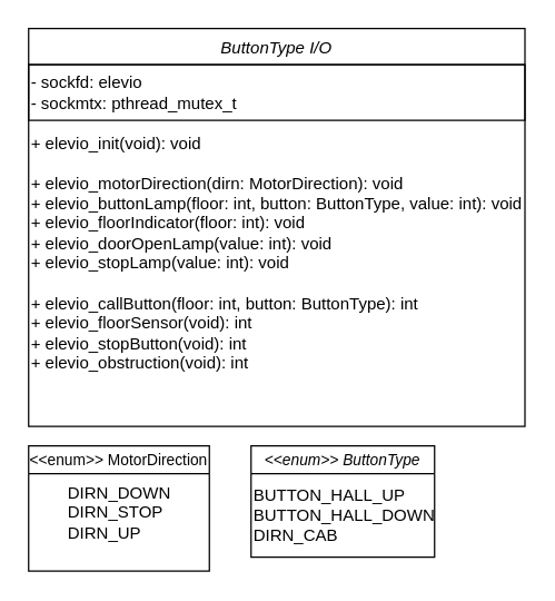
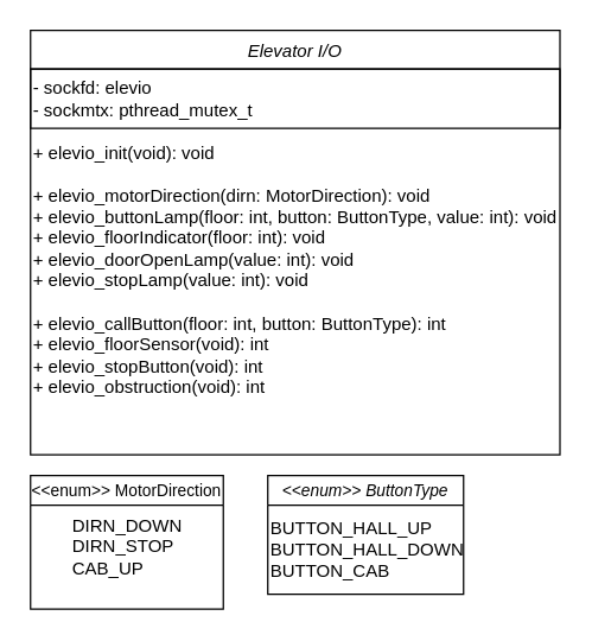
- <mxCell id="2" value="ButtonType I/O " style="swimlane;fontStyle=2;align=center;verticalAlign=top;childLayout=stackLayout;horizontal=1;startSize=26;horizontalStack=0;resizeParent=1;resizeLast=0;collapsible=1;marginBottom=0;rounded=0;shadow=0;strokeWidth=1;" parent="1" vertex="1"><mxGeometry x="20" y="20" width="357" height="286" as="geometry"><mxRectangle x="230" y="140" width="160" height="26" as="alternateBounds" /></mxGeometry></mxCell>
+ <mxCell id="2" value="Elevator I/O " style="swimlane;fontStyle=2;align=center;verticalAlign=top;childLayout=stackLayout;horizontal=1;startSize=26;horizontalStack=0;resizeParent=1;resizeLast=0;collapsible=1;marginBottom=0;rounded=0;shadow=0;strokeWidth=1;" parent="1" vertex="1"><mxGeometry x="20" y="20" width="357" height="286" as="geometry"><mxRectangle x="230" y="140" width="160" height="26" as="alternateBounds" /></mxGeometry></mxCell>
- <mxCell id="8" value="&lt;div align=&quot;left&quot;&gt;BUTTON_HALL_UP&lt;/div&gt;&lt;div align=&quot;left&quot;&gt;BUTTON_HALL_DOWN&lt;/div&gt;&lt;div align=&quot;left&quot;&gt;DIRN_CAB&lt;/div&gt;" style="text;html=1;align=left;verticalAlign=middle;resizable=0;points=[];autosize=1;strokeColor=none;fillColor=none;" vertex="1" parent="7"><mxGeometry y="20" width="132" height="60" as="geometry" /></mxCell>
+ <mxCell id="8" value="&lt;div align=&quot;left&quot;&gt;BUTTON_HALL_UP&lt;/div&gt;&lt;div align=&quot;left&quot;&gt;BUTTON_HALL_DOWN&lt;/div&gt;&lt;div align=&quot;left&quot;&gt;BUTTON_CAB&lt;/div&gt;" style="text;html=1;align=left;verticalAlign=middle;resizable=0;points=[];autosize=1;strokeColor=none;fillColor=none;" vertex="1" parent="7"><mxGeometry y="20" width="132" height="60" as="geometry" /></mxCell>
- <mxCell id="6" value="&lt;div align=&quot;left&quot;&gt;DIRN_DOWN&lt;/div&gt;&lt;div align=&quot;left&quot;&gt;DIRN_STOP&lt;/div&gt;&lt;div align=&quot;left&quot;&gt;DIRN_UP&lt;/div&gt;&lt;div&gt;&lt;br&gt;&lt;/div&gt;" style="text;html=1;align=center;verticalAlign=middle;resizable=0;points=[];autosize=1;strokeColor=none;fillColor=none;" vertex="1" parent="5"><mxGeometry y="20" width="130" height="70" as="geometry" /></mxCell>
+ <mxCell id="6" value="&lt;div align=&quot;left&quot;&gt;DIRN_DOWN&lt;/div&gt;&lt;div align=&quot;left&quot;&gt;DIRN_STOP&lt;/div&gt;&lt;div align=&quot;left&quot;&gt;CAB_UP&lt;/div&gt;&lt;div&gt;&lt;br&gt;&lt;/div&gt;" style="text;html=1;align=center;verticalAlign=middle;resizable=0;points=[];autosize=1;strokeColor=none;fillColor=none;" vertex="1" parent="5"><mxGeometry y="20" width="130" height="70" as="geometry" /></mxCell>
